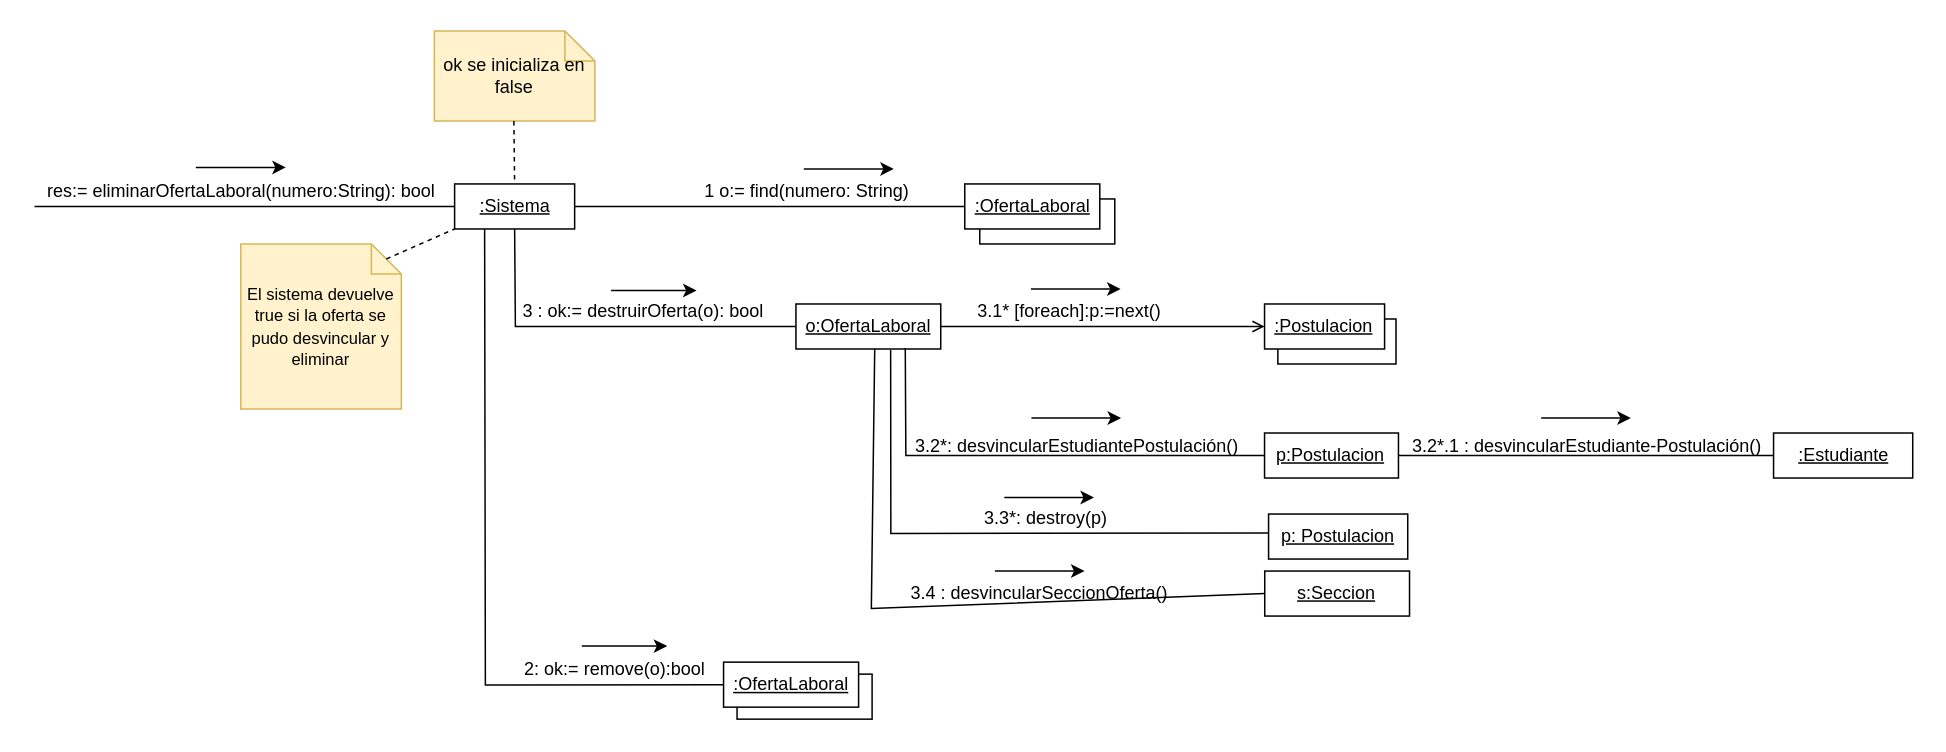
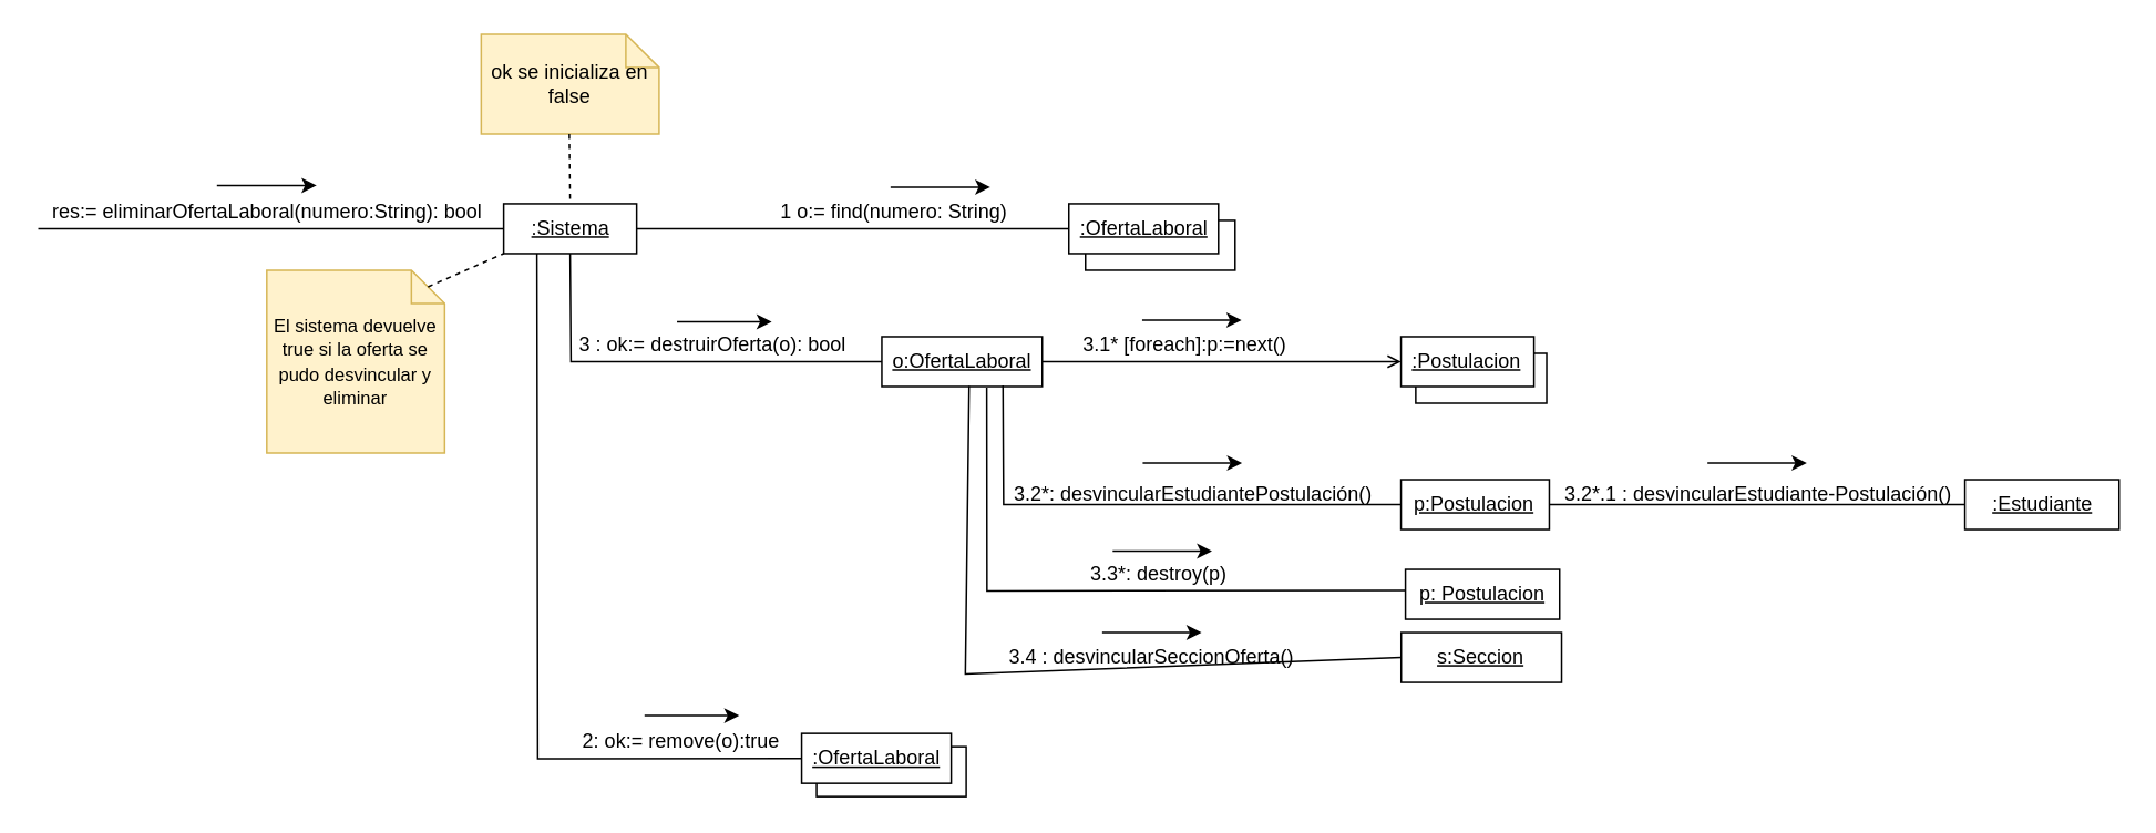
- <mxCell id="16" value="2: ok:= remove(o):bool" style="text;html=1;align=center;verticalAlign=middle;resizable=0;points=[];autosize=1;strokeColor=none;fillColor=none;" vertex="1" parent="1"><mxGeometry x="338.75" y="430.71" width="140" height="30" as="geometry" /></mxCell>
+ <mxCell id="16" value="2: ok:= remove(o):true" style="text;html=1;align=center;verticalAlign=middle;resizable=0;points=[];autosize=1;strokeColor=none;fillColor=none;" vertex="1" parent="1"><mxGeometry x="338.75" y="430.71" width="140" height="30" as="geometry" /></mxCell>
